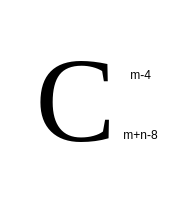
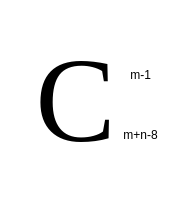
- <mxCell id="3" value="m-4" style="text;html=1;align=center;verticalAlign=middle;resizable=0;points=[];autosize=1;strokeColor=none;fillColor=none;" vertex="1" parent="1"><mxGeometry x="120" y="60" width="40" height="30" as="geometry" /></mxCell>
+ <mxCell id="3" value="m-1" style="text;html=1;align=center;verticalAlign=middle;resizable=0;points=[];autosize=1;strokeColor=none;fillColor=none;" vertex="1" parent="1"><mxGeometry x="120" y="60" width="40" height="30" as="geometry" /></mxCell>
